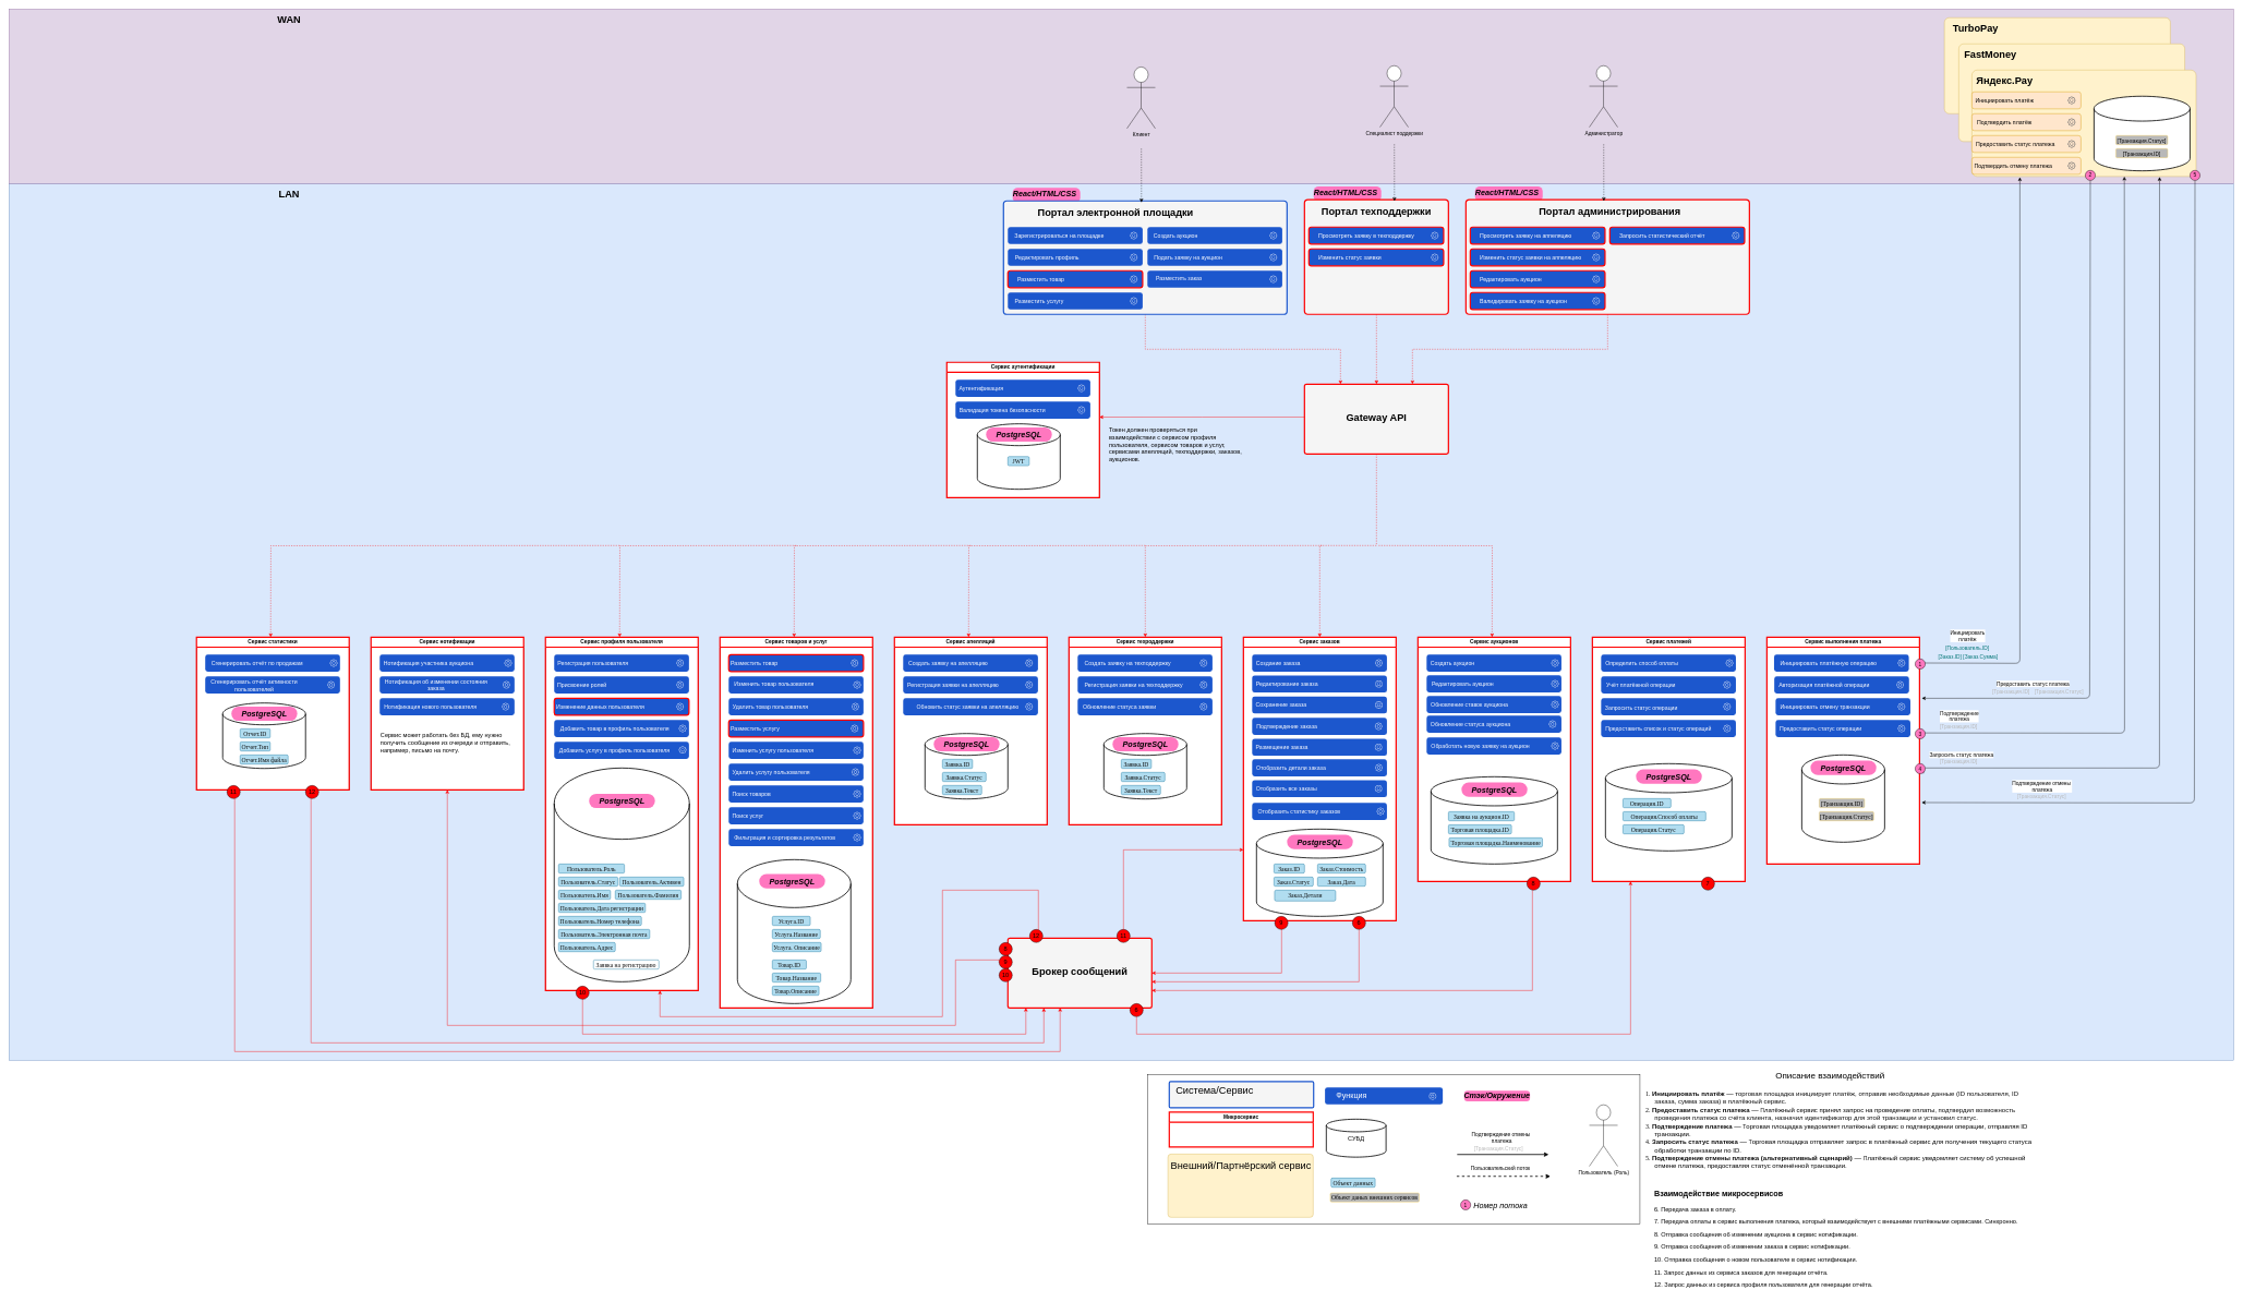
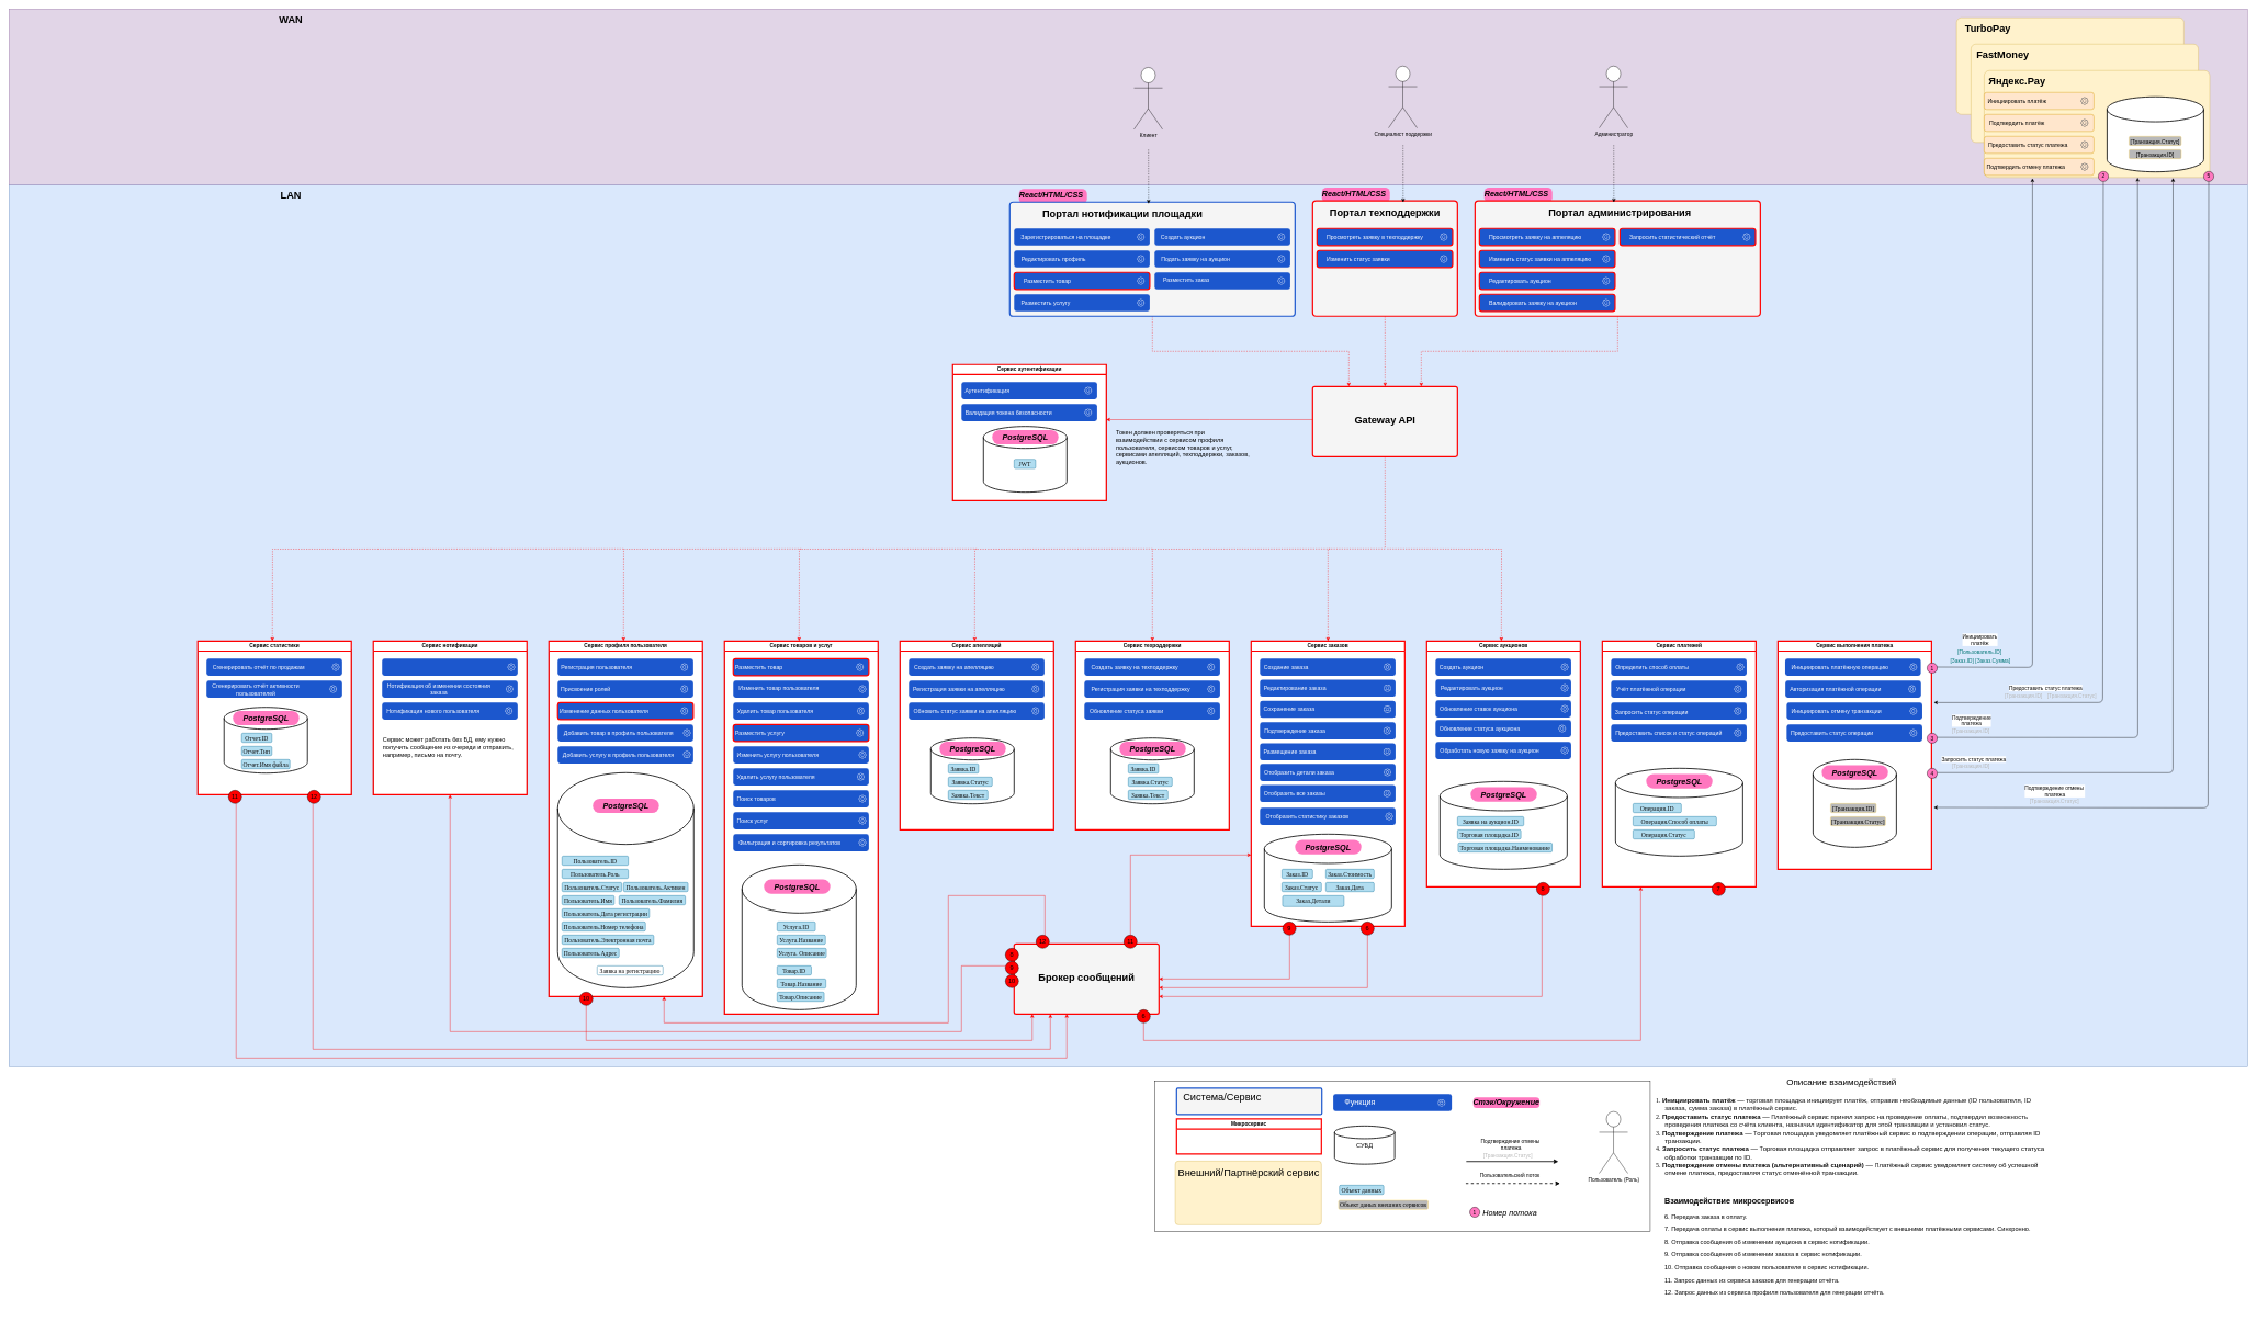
- <mxCell id="77" value="Портал электронной площадки" style="text;html=1;align=center;verticalAlign=middle;whiteSpace=wrap;rounded=1;shadow=0;fontSize=23;fontStyle=1" parent="1" vertex="1"><mxGeometry x="2367" y="462" width="380" height="49" as="geometry" /></mxCell>
+ <mxCell id="77" value="Портал нотификации площадки" style="text;html=1;align=center;verticalAlign=middle;whiteSpace=wrap;rounded=1;shadow=0;fontSize=23;fontStyle=1" parent="1" vertex="1"><mxGeometry x="2367" y="462" width="380" height="49" as="geometry" /></mxCell>
- <mxCell id="160" value="Нотификация участника аукциона" style="text;html=1;align=center;verticalAlign=middle;whiteSpace=wrap;rounded=1;fontSize=13;fontColor=#FFFFFF;strokeColor=none;" parent="157" vertex="1"><mxGeometry x="3" y="4.5" width="218" height="30" as="geometry" /></mxCell>
- <mxCell id="364" value="Обновить статус заявки на апелляцию" style="text;html=1;align=center;verticalAlign=middle;whiteSpace=wrap;rounded=1;fontSize=13;fontColor=#FFFFFF;strokeColor=none;" parent="361" vertex="1"><mxGeometry x="23" y="4.5" width="250" height="30" as="geometry" /></mxCell>
+ <mxCell id="364" value="Обновить статус заявки на апелляцию" style="text;html=1;align=center;verticalAlign=middle;whiteSpace=wrap;rounded=1;fontSize=13;fontColor=#FFFFFF;strokeColor=none;" parent="361" vertex="1"><mxGeometry x="3" y="4.5" width="250" height="30" as="geometry" /></mxCell>
+ <mxCell id="375" value="&lt;p style=&quot;margin: 0px 0px 0px 13px; text-indent: -13px; font-variant-numeric: normal; font-variant-east-asian: normal; font-variant-alternates: normal; font-kerning: auto; font-optical-sizing: auto; font-feature-settings: normal; font-variation-settings: normal; font-variant-position: normal; font-stretch: normal; font-size: 14px; line-height: normal; color: rgb(14, 14, 14); text-align: start;&quot; class=&quot;p1&quot;&gt;&lt;font face=&quot;Times New Roman&quot;&gt;Пользователь.ID&lt;/font&gt;&lt;/p&gt;" style="rounded=1;whiteSpace=wrap;html=1;fillColor=#b1ddf0;strokeColor=#10739e;" parent="1" vertex="1"><mxGeometry x="1280" y="1950" width="151" height="21" as="geometry" /></mxCell>
